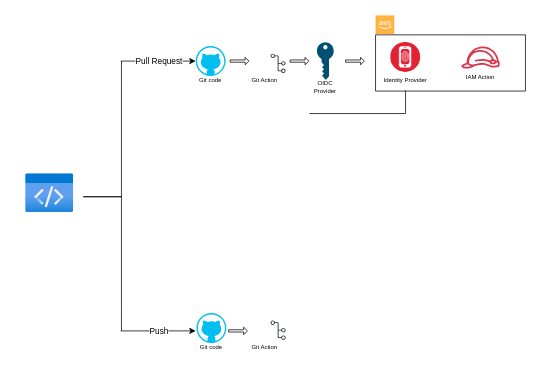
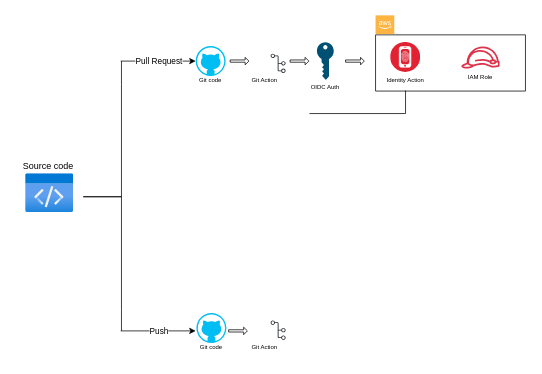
- <mxCell id="34" value="IAM Action" style="text;html=1;strokeColor=none;fillColor=none;align=center;verticalAlign=middle;whiteSpace=wrap;rounded=0;fontSize=8;" parent="1" vertex="1"><mxGeometry x="610" y="88" width="60" height="30" as="geometry" /></mxCell>
+ <mxCell id="34" value="IAM Role" style="text;html=1;strokeColor=none;fillColor=none;align=center;verticalAlign=middle;whiteSpace=wrap;rounded=0;fontSize=8;" parent="1" vertex="1"><mxGeometry x="610" y="88" width="60" height="30" as="geometry" /></mxCell>
- <mxCell id="30" value="Identity Provider" style="text;html=1;strokeColor=none;fillColor=none;align=center;verticalAlign=middle;whiteSpace=wrap;rounded=0;fontSize=8;" parent="1" vertex="1"><mxGeometry x="510" y="91" width="60" height="30" as="geometry" /></mxCell>
+ <mxCell id="30" value="Identity Action" style="text;html=1;strokeColor=none;fillColor=none;align=center;verticalAlign=middle;whiteSpace=wrap;rounded=0;fontSize=8;" parent="1" vertex="1"><mxGeometry x="510" y="91" width="60" height="30" as="geometry" /></mxCell>
- <mxCell id="26" value="OIDC Provider" style="text;html=1;strokeColor=none;fillColor=none;align=center;verticalAlign=middle;whiteSpace=wrap;rounded=0;fontSize=8;" parent="1" vertex="1"><mxGeometry x="408" y="101" width="50" height="30" as="geometry" /></mxCell>
+ <mxCell id="26" value="OIDC Auth" style="text;html=1;strokeColor=none;fillColor=none;align=center;verticalAlign=middle;whiteSpace=wrap;rounded=0;fontSize=8;" parent="1" vertex="1"><mxGeometry x="408" y="101" width="50" height="30" as="geometry" /></mxCell>
+ <mxCell id="37" value="Source code&amp;nbsp;" style="text;html=1;strokeColor=none;fillColor=none;align=center;verticalAlign=middle;whiteSpace=wrap;rounded=0;" vertex="1" parent="1"><mxGeometry y="211" width="90" height="20" as="geometry" x="20" /></mxCell>
